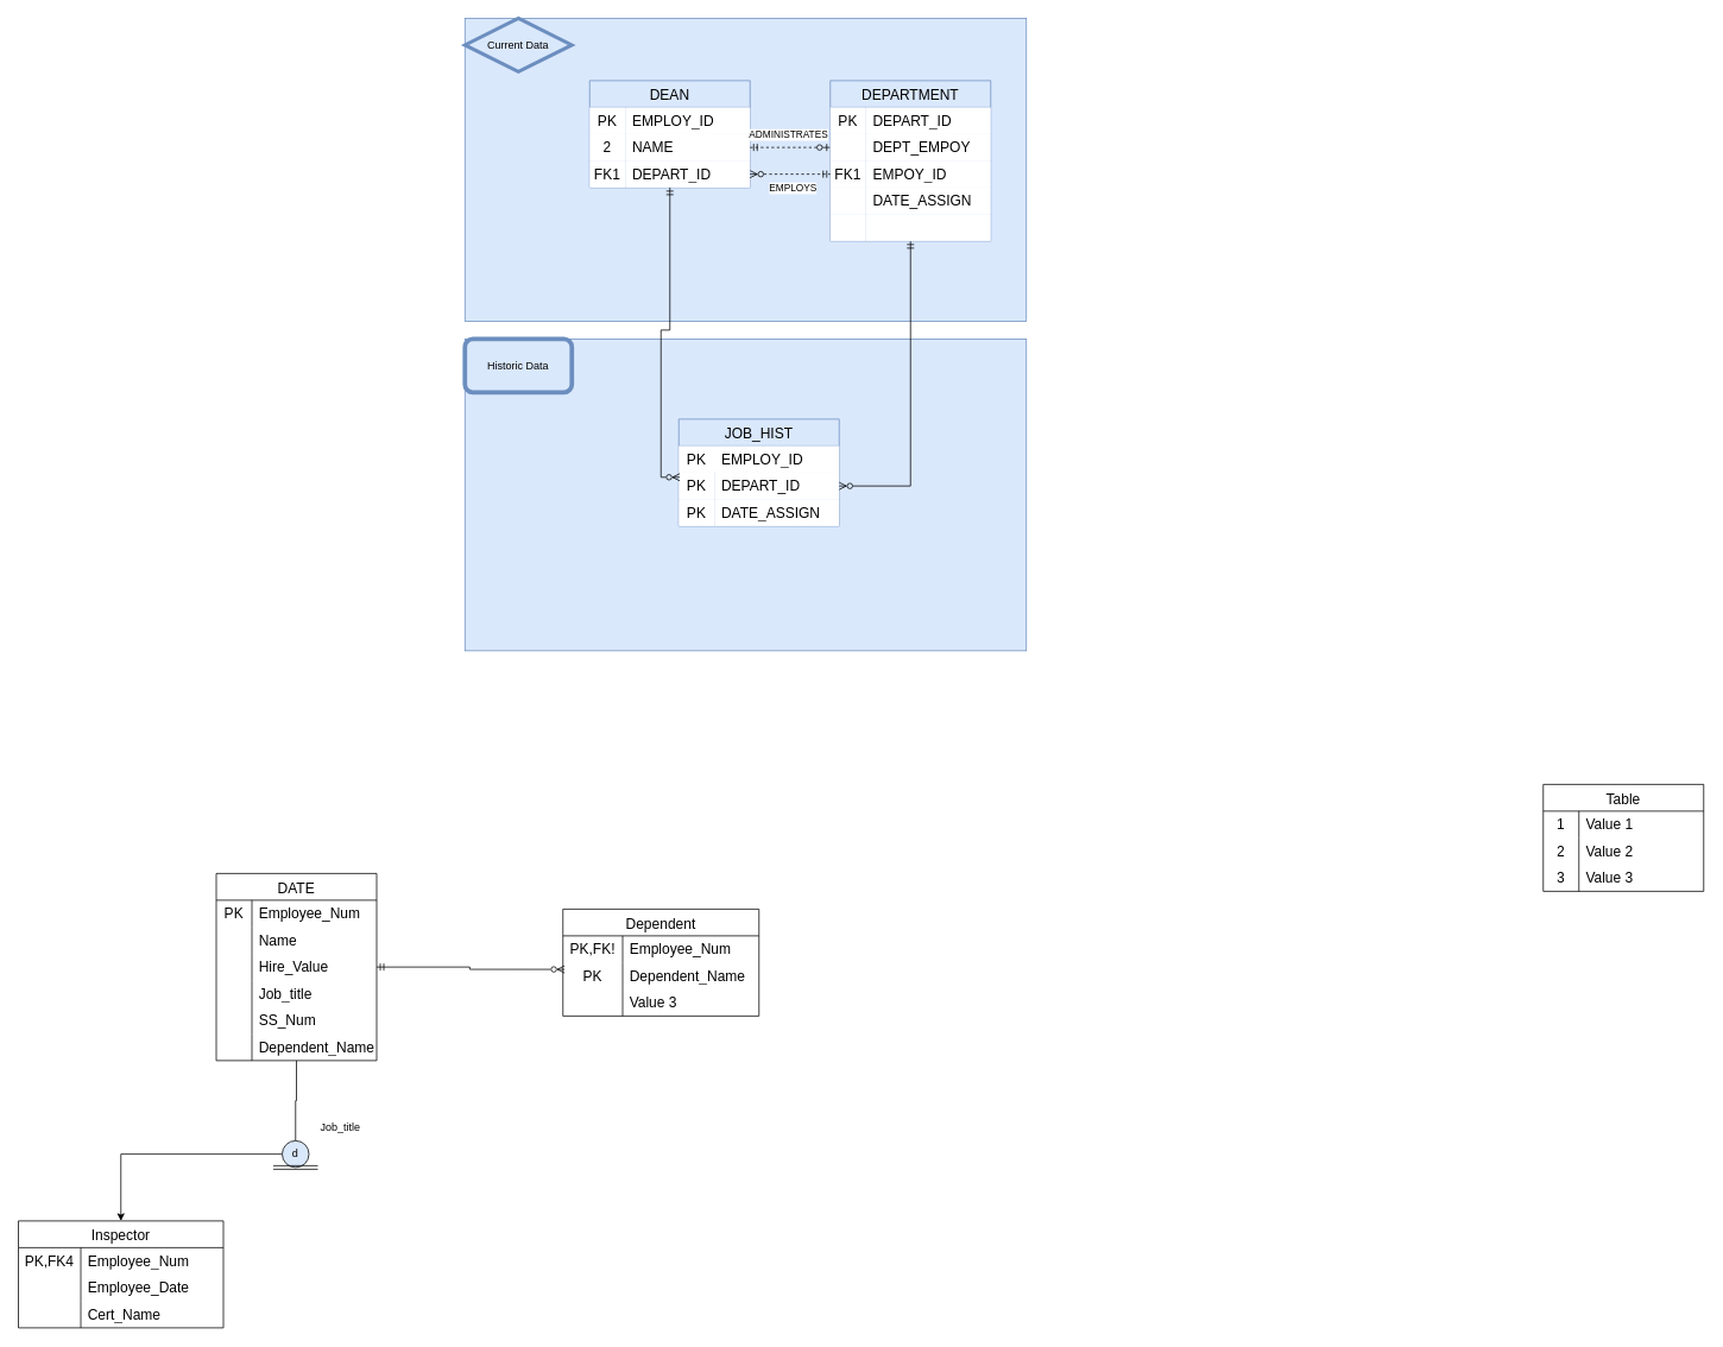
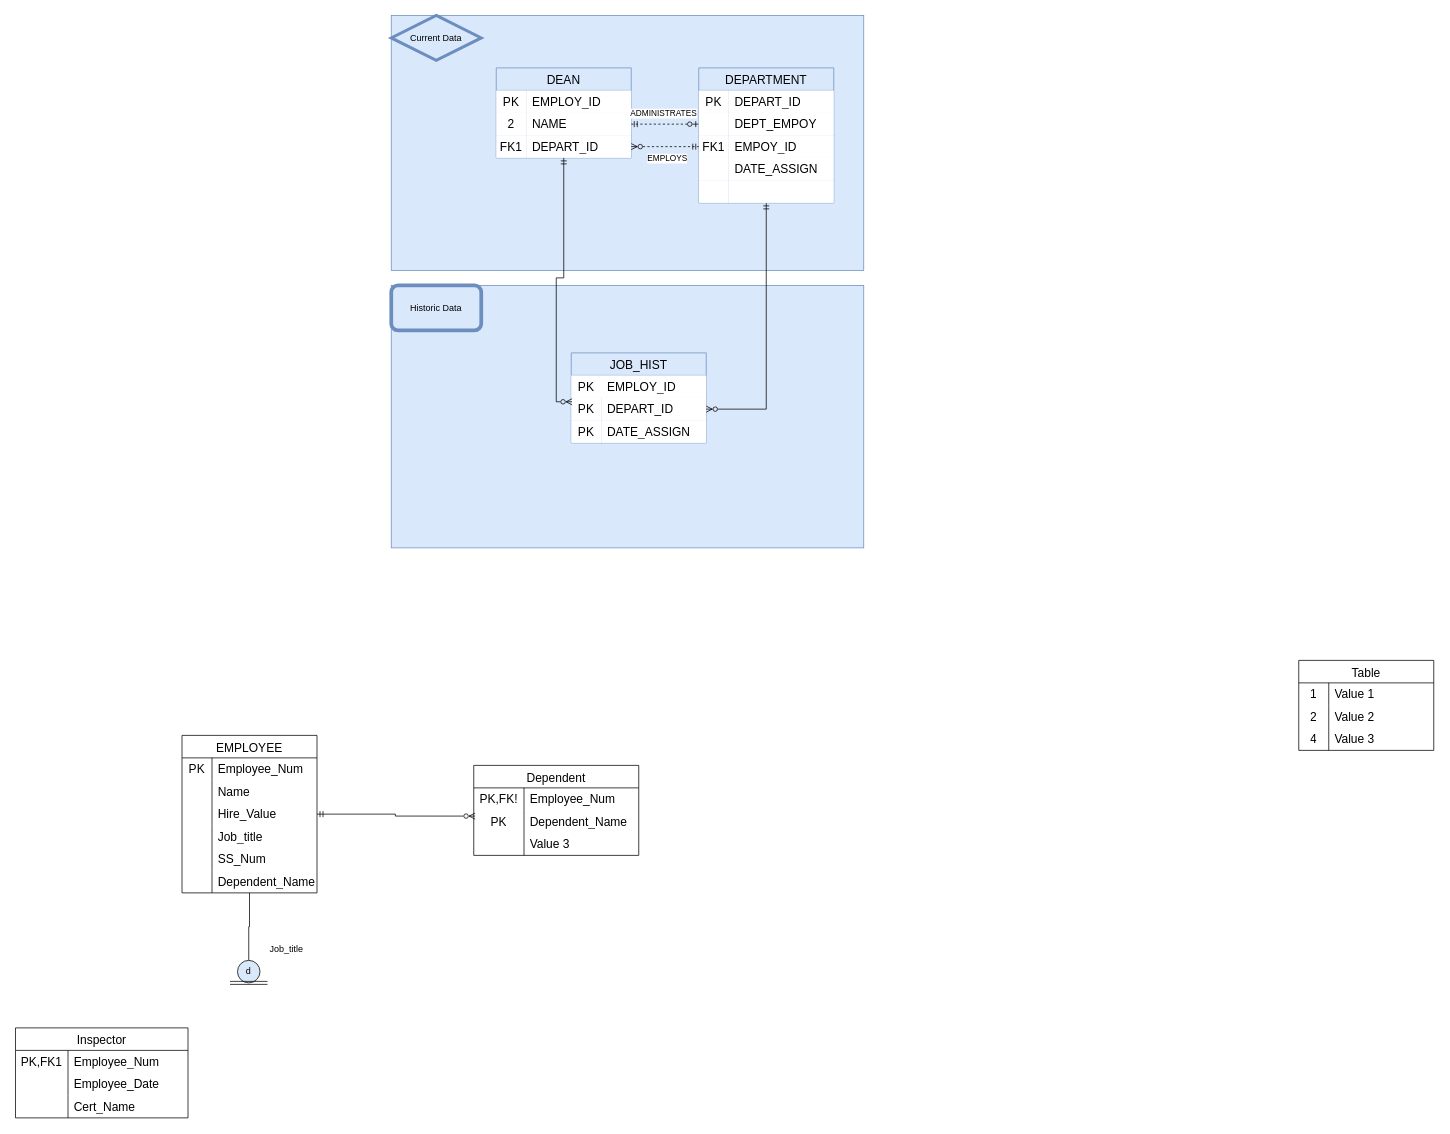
- <mxCell id="101" value="3" style="shape=partialRectangle;html=1;whiteSpace=wrap;connectable=0;fillColor=none;top=0;left=0;bottom=0;right=0;overflow=hidden;strokeColor=inherit;fontSize=16;" vertex="1" parent="100"><mxGeometry width="40" height="30" as="geometry"><mxRectangle width="40" height="30" as="alternateBounds" /></mxGeometry></mxCell>
+ <mxCell id="101" value="4" style="shape=partialRectangle;html=1;whiteSpace=wrap;connectable=0;fillColor=none;top=0;left=0;bottom=0;right=0;overflow=hidden;strokeColor=inherit;fontSize=16;" vertex="1" parent="100"><mxGeometry width="40" height="30" as="geometry"><mxRectangle width="40" height="30" as="alternateBounds" /></mxGeometry></mxCell>
- <mxCell id="4" value="DATE" style="shape=table;startSize=30;container=1;collapsible=0;childLayout=tableLayout;fixedRows=1;rowLines=0;fontStyle=0;strokeColor=default;fontSize=16;" vertex="1" parent="1"><mxGeometry x="242" y="980" width="180" height="210" as="geometry" /></mxCell>
+ <mxCell id="4" value="EMPLOYEE" style="shape=table;startSize=30;container=1;collapsible=0;childLayout=tableLayout;fixedRows=1;rowLines=0;fontStyle=0;strokeColor=default;fontSize=16;" vertex="1" parent="1"><mxGeometry x="242" y="980" width="180" height="210" as="geometry" /></mxCell>
- <mxCell id="23" style="edgeStyle=orthogonalEdgeStyle;rounded=0;orthogonalLoop=1;jettySize=auto;html=1;" edge="1" parent="1" source="24" target="27"><mxGeometry relative="1" as="geometry"><mxPoint x="331" y="1350" as="targetPoint" /></mxGeometry></mxCell>
- <mxCell id="29" value="PK,FK4" style="shape=partialRectangle;html=1;whiteSpace=wrap;connectable=0;fillColor=none;top=0;left=0;bottom=0;right=0;overflow=hidden;pointerEvents=1;strokeColor=inherit;fontSize=16;" vertex="1" parent="28"><mxGeometry width="70" height="30" as="geometry"><mxRectangle width="70" height="30" as="alternateBounds" /></mxGeometry></mxCell>
+ <mxCell id="29" value="PK,FK1" style="shape=partialRectangle;html=1;whiteSpace=wrap;connectable=0;fillColor=none;top=0;left=0;bottom=0;right=0;overflow=hidden;pointerEvents=1;strokeColor=inherit;fontSize=16;" vertex="1" parent="28"><mxGeometry width="70" height="30" as="geometry"><mxRectangle width="70" height="30" as="alternateBounds" /></mxGeometry></mxCell>
